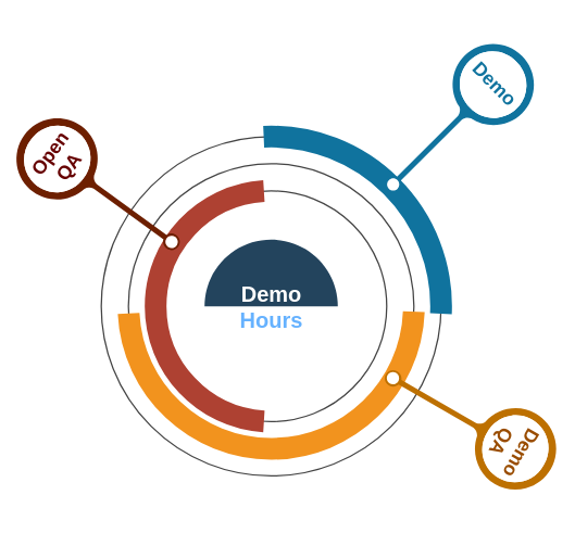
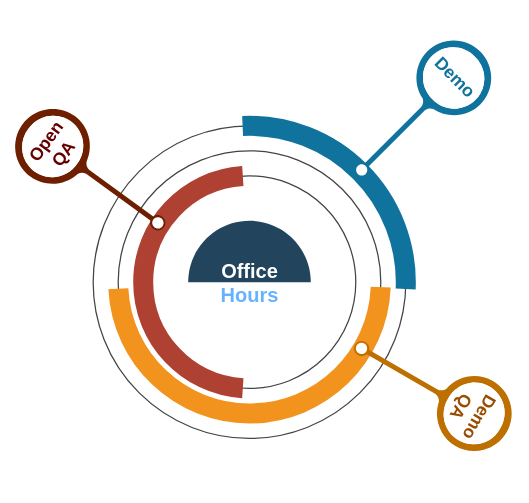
- <mxCell id="8" value="Demo &lt;br&gt;&lt;font color=&quot;#66b2ff&quot;&gt;Hours&lt;/font&gt;" style="html=1;shape=mxgraph.basic.pie;fillColor=#23445D;strokeColor=none;startAngle=0.75;endAngle=0.25;fontSize=16;fontColor=#FFFFFF;verticalAlign=top;spacingTop=24;fontStyle=1;" parent="1" vertex="1"><mxGeometry x="126" y="176" width="98" height="98" as="geometry" /></mxCell>
+ <mxCell id="8" value="Office &lt;br&gt;&lt;font color=&quot;#66b2ff&quot;&gt;Hours&lt;/font&gt;" style="html=1;shape=mxgraph.basic.pie;fillColor=#23445D;strokeColor=none;startAngle=0.75;endAngle=0.25;fontSize=16;fontColor=#FFFFFF;verticalAlign=top;spacingTop=24;fontStyle=1;" parent="1" vertex="1"><mxGeometry x="126" y="176" width="98" height="98" as="geometry" /></mxCell>
